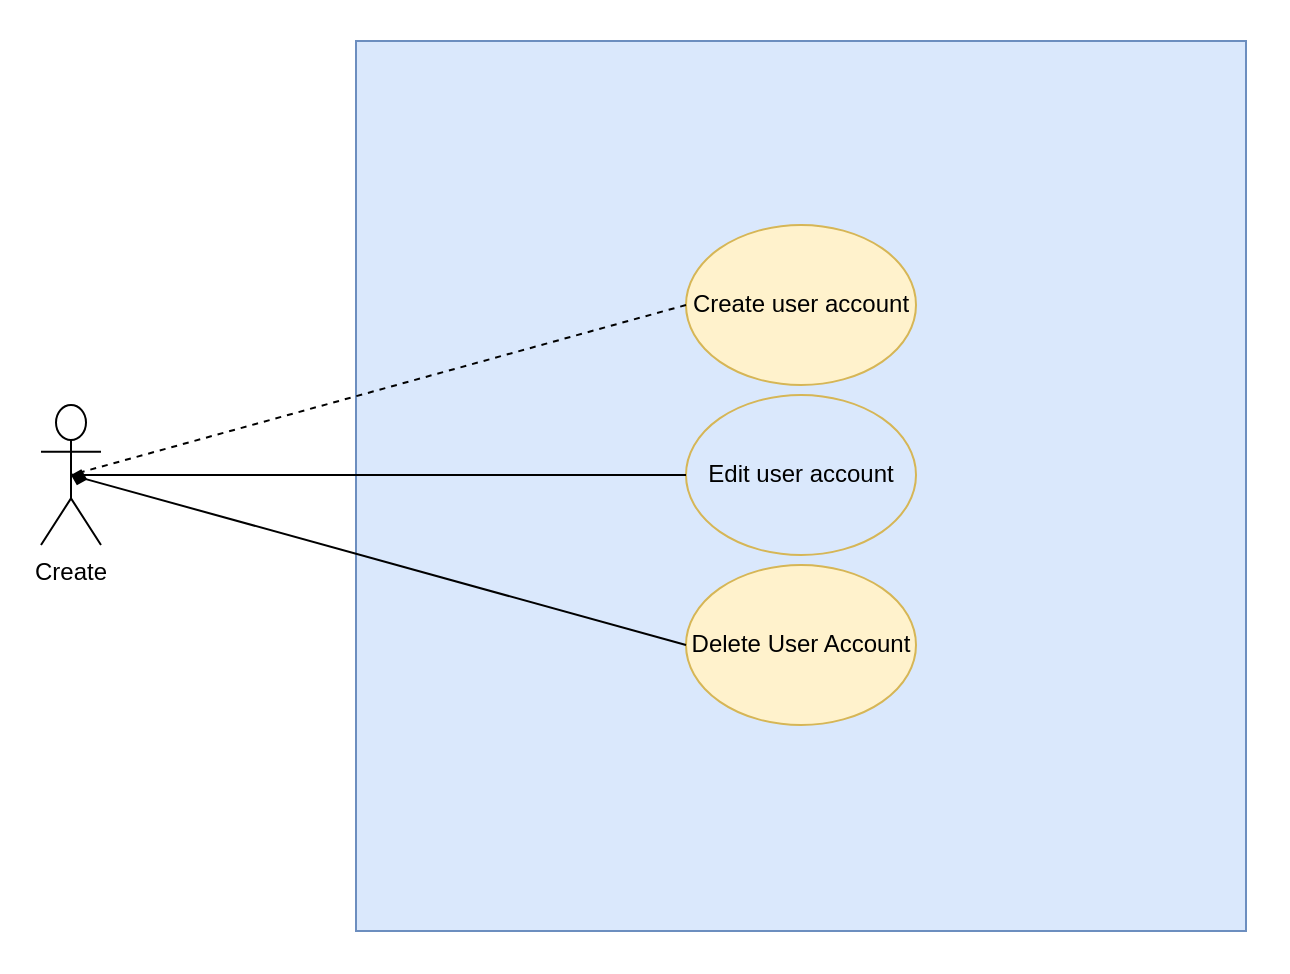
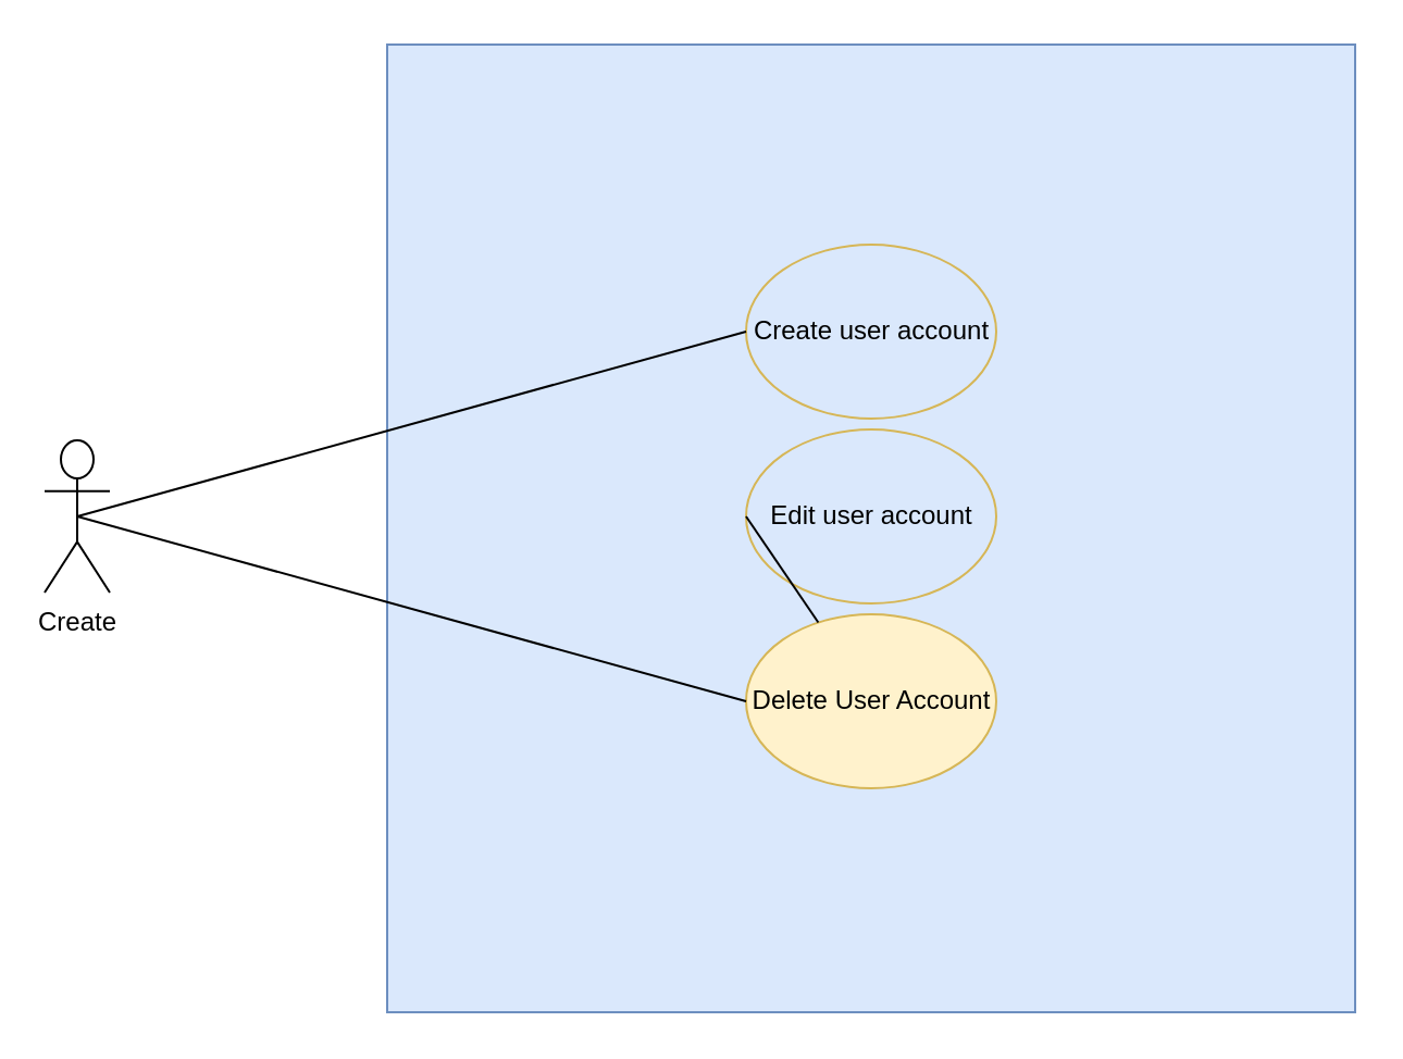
- <mxCell id="4" value="Create user account" style="ellipse;whiteSpace=wrap;html=1;fillColor=#fff2cc;strokeColor=#d6b656;" parent="1" vertex="1"><mxGeometry x="342.5" y="112" width="115" height="80" as="geometry" /></mxCell>
+ <mxCell id="4" value="Create user account" style="ellipse;whiteSpace=wrap;html=1;fillColor=#dae8fc;strokeColor=#d6b656;" parent="1" vertex="1"><mxGeometry x="342.5" y="112" width="115" height="80" as="geometry" /></mxCell>
- <mxCell id="6" value="" style="endArrow=none;html=1;rounded=0;entryX=0.5;entryY=0.5;entryDx=0;entryDy=0;entryPerimeter=0;exitX=0;exitY=0.5;exitDx=0;exitDy=0;dashed=1;" edge="1" parent="1" source="4" target="2"><mxGeometry width="50" height="50" relative="1" as="geometry"><mxPoint x="300" y="252" as="sourcePoint" /><mxPoint x="350" y="202" as="targetPoint" /></mxGeometry></mxCell>
+ <mxCell id="6" value="" style="endArrow=none;html=1;rounded=0;entryX=0.5;entryY=0.5;entryDx=0;entryDy=0;entryPerimeter=0;exitX=0;exitY=0.5;exitDx=0;exitDy=0;" edge="1" parent="1" source="4" target="2"><mxGeometry width="50" height="50" relative="1" as="geometry"><mxPoint x="300" y="252" as="sourcePoint" /><mxPoint x="350" y="202" as="targetPoint" /></mxGeometry></mxCell>
- <mxCell id="9" value="" style="endArrow=none;html=1;rounded=0;entryX=0.5;entryY=0.5;entryDx=0;entryDy=0;entryPerimeter=0;exitX=0;exitY=0.5;exitDx=0;exitDy=0;" edge="1" parent="1" source="8" target="2"><mxGeometry width="50" height="50" relative="1" as="geometry"><mxPoint x="352.5" y="332" as="sourcePoint" /><mxPoint x="45" y="247" as="targetPoint" /></mxGeometry></mxCell>
+ <mxCell id="9" value="" style="endArrow=none;html=1;rounded=0;exitX=0;exitY=0.5;exitDx=0;exitDy=0;" edge="1" parent="1" source="8" target="5"><mxGeometry width="50" height="50" relative="1" as="geometry"><mxPoint x="352.5" y="332" as="sourcePoint" /><mxPoint x="45" y="247" as="targetPoint" /></mxGeometry></mxCell>
- <mxCell id="7" value="" style="endArrow=diamond;html=1;rounded=0;entryX=0.5;entryY=0.5;entryDx=0;entryDy=0;entryPerimeter=0;exitX=0;exitY=0.5;exitDx=0;exitDy=0;" edge="1" parent="1" source="5" target="2"><mxGeometry width="50" height="50" relative="1" as="geometry"><mxPoint x="352.5" y="162" as="sourcePoint" /><mxPoint x="45" y="247" as="targetPoint" /></mxGeometry></mxCell>
+ <mxCell id="7" value="" style="endArrow=none;html=1;rounded=0;entryX=0.5;entryY=0.5;entryDx=0;entryDy=0;entryPerimeter=0;exitX=0;exitY=0.5;exitDx=0;exitDy=0;" edge="1" parent="1" source="5" target="2"><mxGeometry width="50" height="50" relative="1" as="geometry"><mxPoint x="352.5" y="162" as="sourcePoint" /><mxPoint x="45" y="247" as="targetPoint" /></mxGeometry></mxCell>
